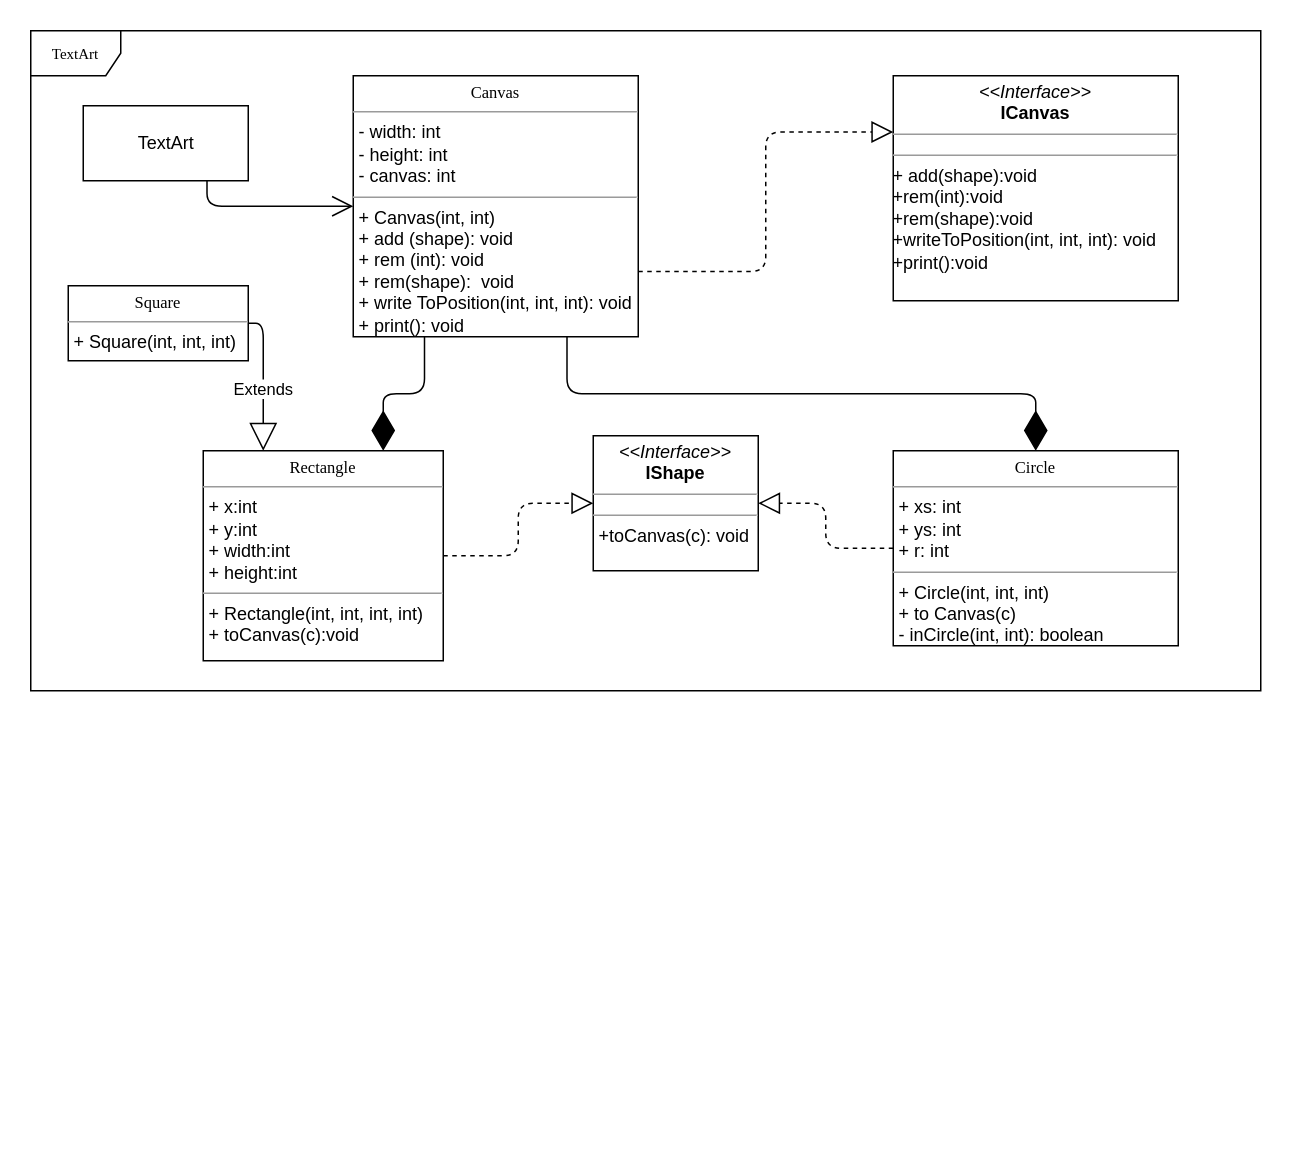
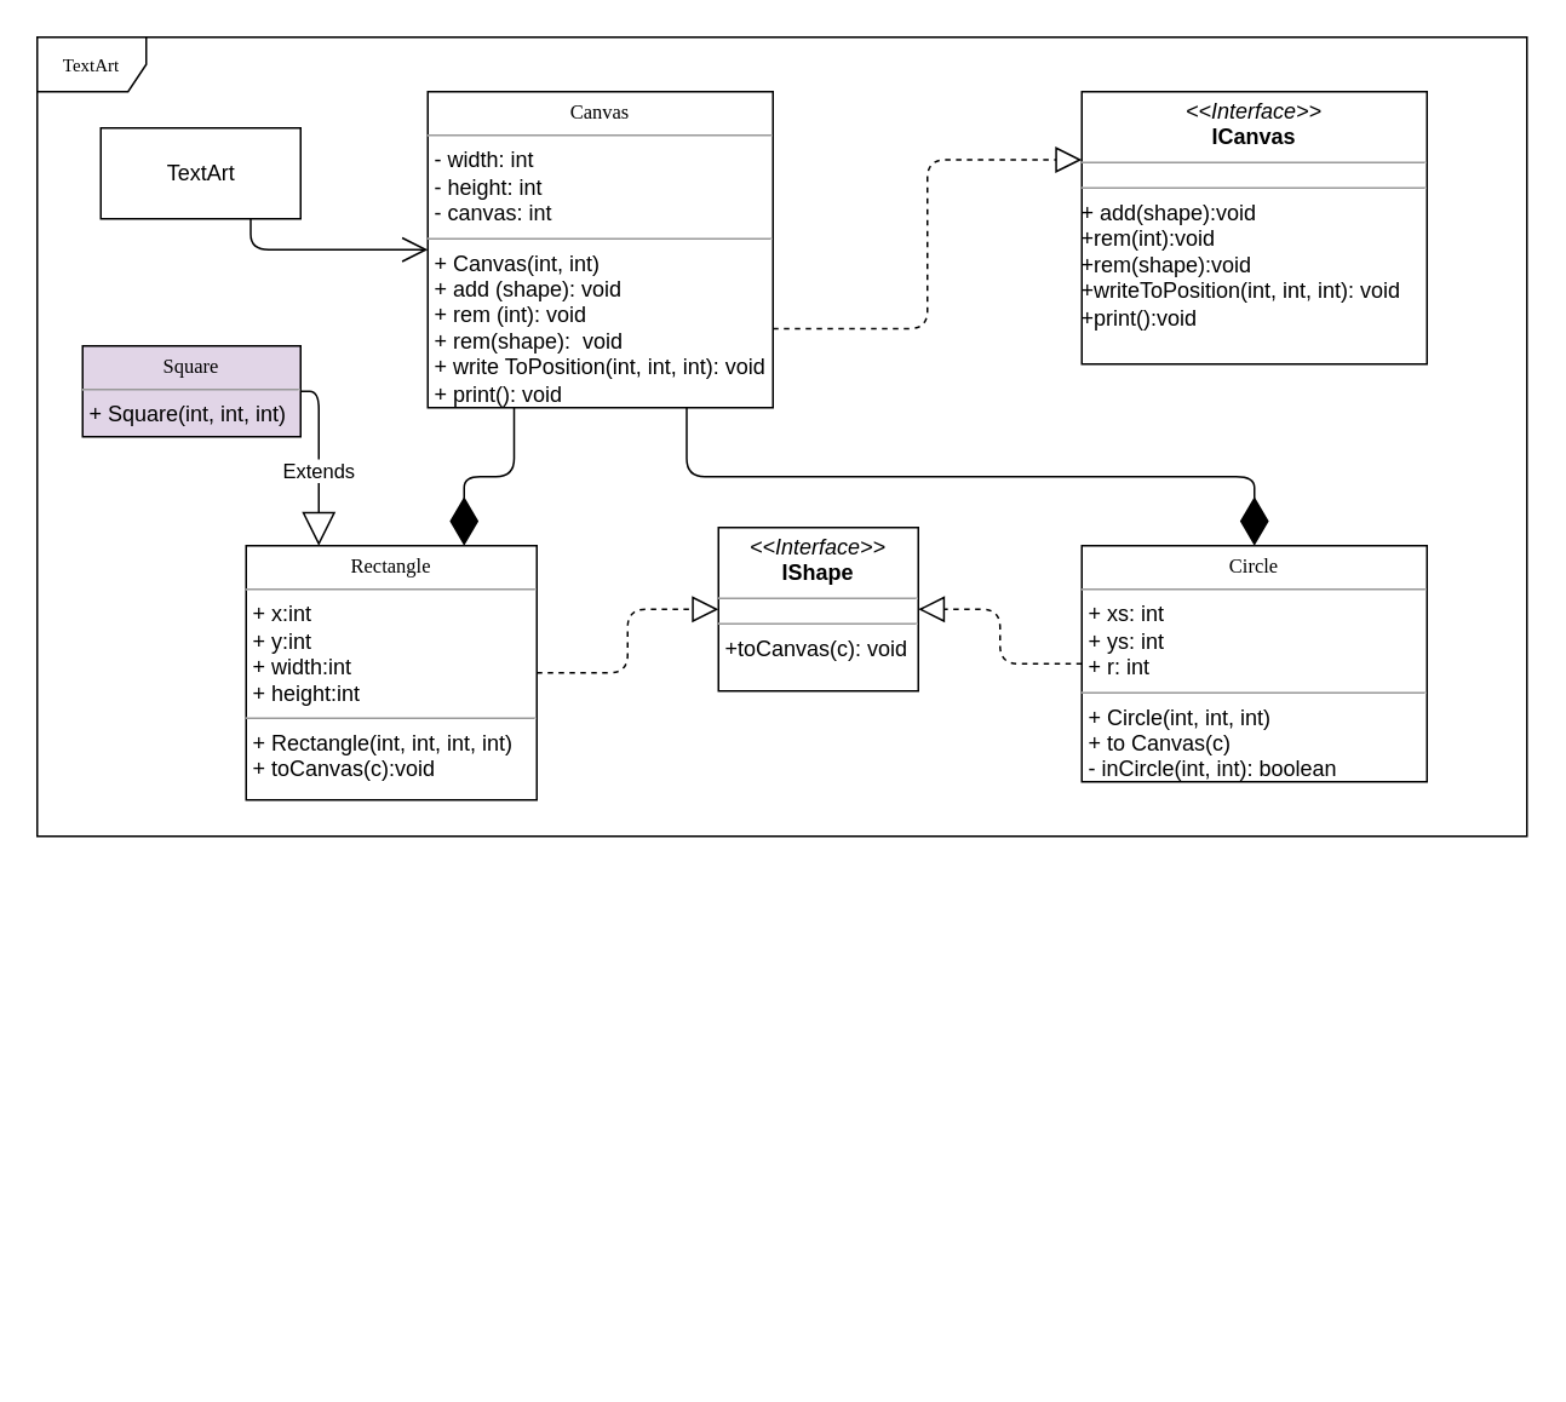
- <mxCell id="19" value="&lt;p style=&quot;margin: 4px 0px 0px ; text-align: center&quot;&gt;&lt;font face=&quot;Verdana&quot; style=&quot;font-size: 11px&quot;&gt;Square&lt;/font&gt;&lt;/p&gt;&lt;hr size=&quot;1&quot;&gt;&lt;p style=&quot;margin: 0px ; margin-left: 4px&quot;&gt;+ Square(int, int, int)&lt;/p&gt;&lt;p style=&quot;margin: 0px ; margin-left: 4px&quot;&gt;&lt;br&gt;&lt;/p&gt;" style="verticalAlign=top;align=left;overflow=fill;fontSize=12;fontFamily=Helvetica;html=1;rounded=0;shadow=0;comic=0;labelBackgroundColor=none;strokeWidth=1" parent="1" vertex="1"><mxGeometry x="45" y="190" width="120" height="50" as="geometry" /></mxCell>
+ <mxCell id="19" value="&lt;p style=&quot;margin: 4px 0px 0px ; text-align: center&quot;&gt;&lt;font face=&quot;Verdana&quot; style=&quot;font-size: 11px&quot;&gt;Square&lt;/font&gt;&lt;/p&gt;&lt;hr size=&quot;1&quot;&gt;&lt;p style=&quot;margin: 0px ; margin-left: 4px&quot;&gt;+ Square(int, int, int)&lt;/p&gt;&lt;p style=&quot;margin: 0px ; margin-left: 4px&quot;&gt;&lt;br&gt;&lt;/p&gt;" style="verticalAlign=top;align=left;overflow=fill;fontSize=12;fontFamily=Helvetica;html=1;rounded=0;shadow=0;comic=0;labelBackgroundColor=none;strokeWidth=1;fillColor=#e1d5e7;" parent="1" vertex="1"><mxGeometry x="45" y="190" width="120" height="50" as="geometry" /></mxCell>
